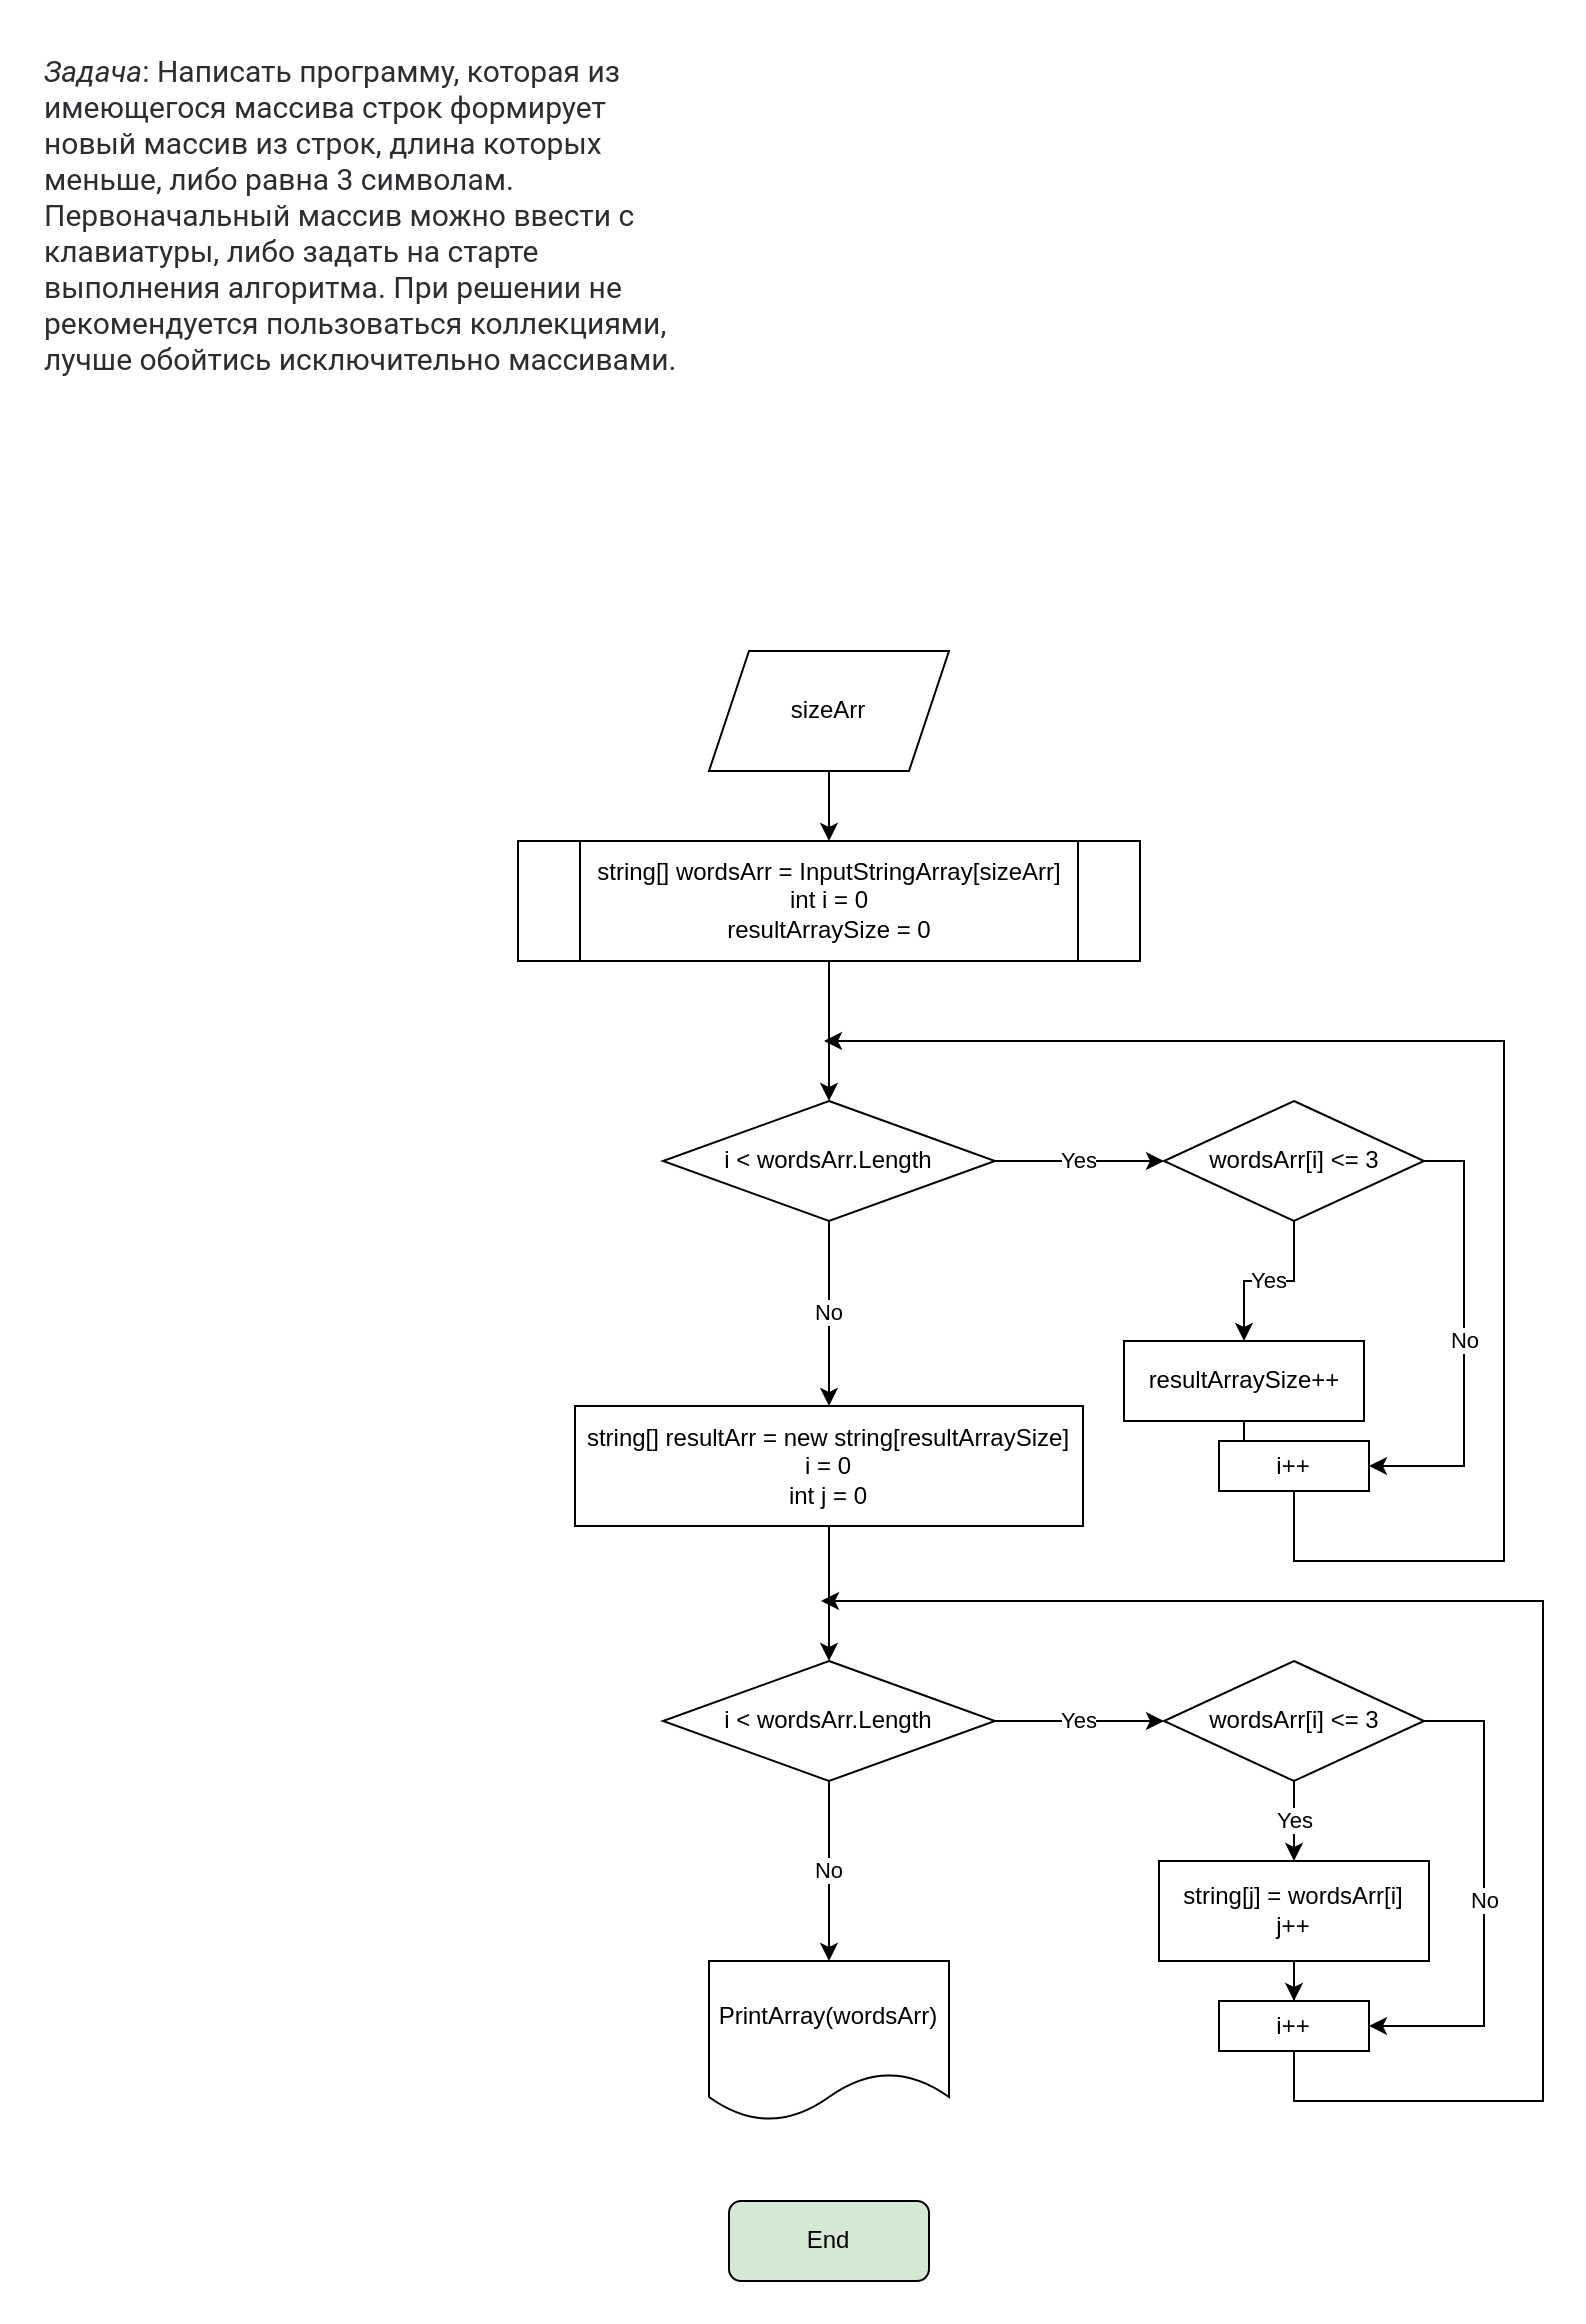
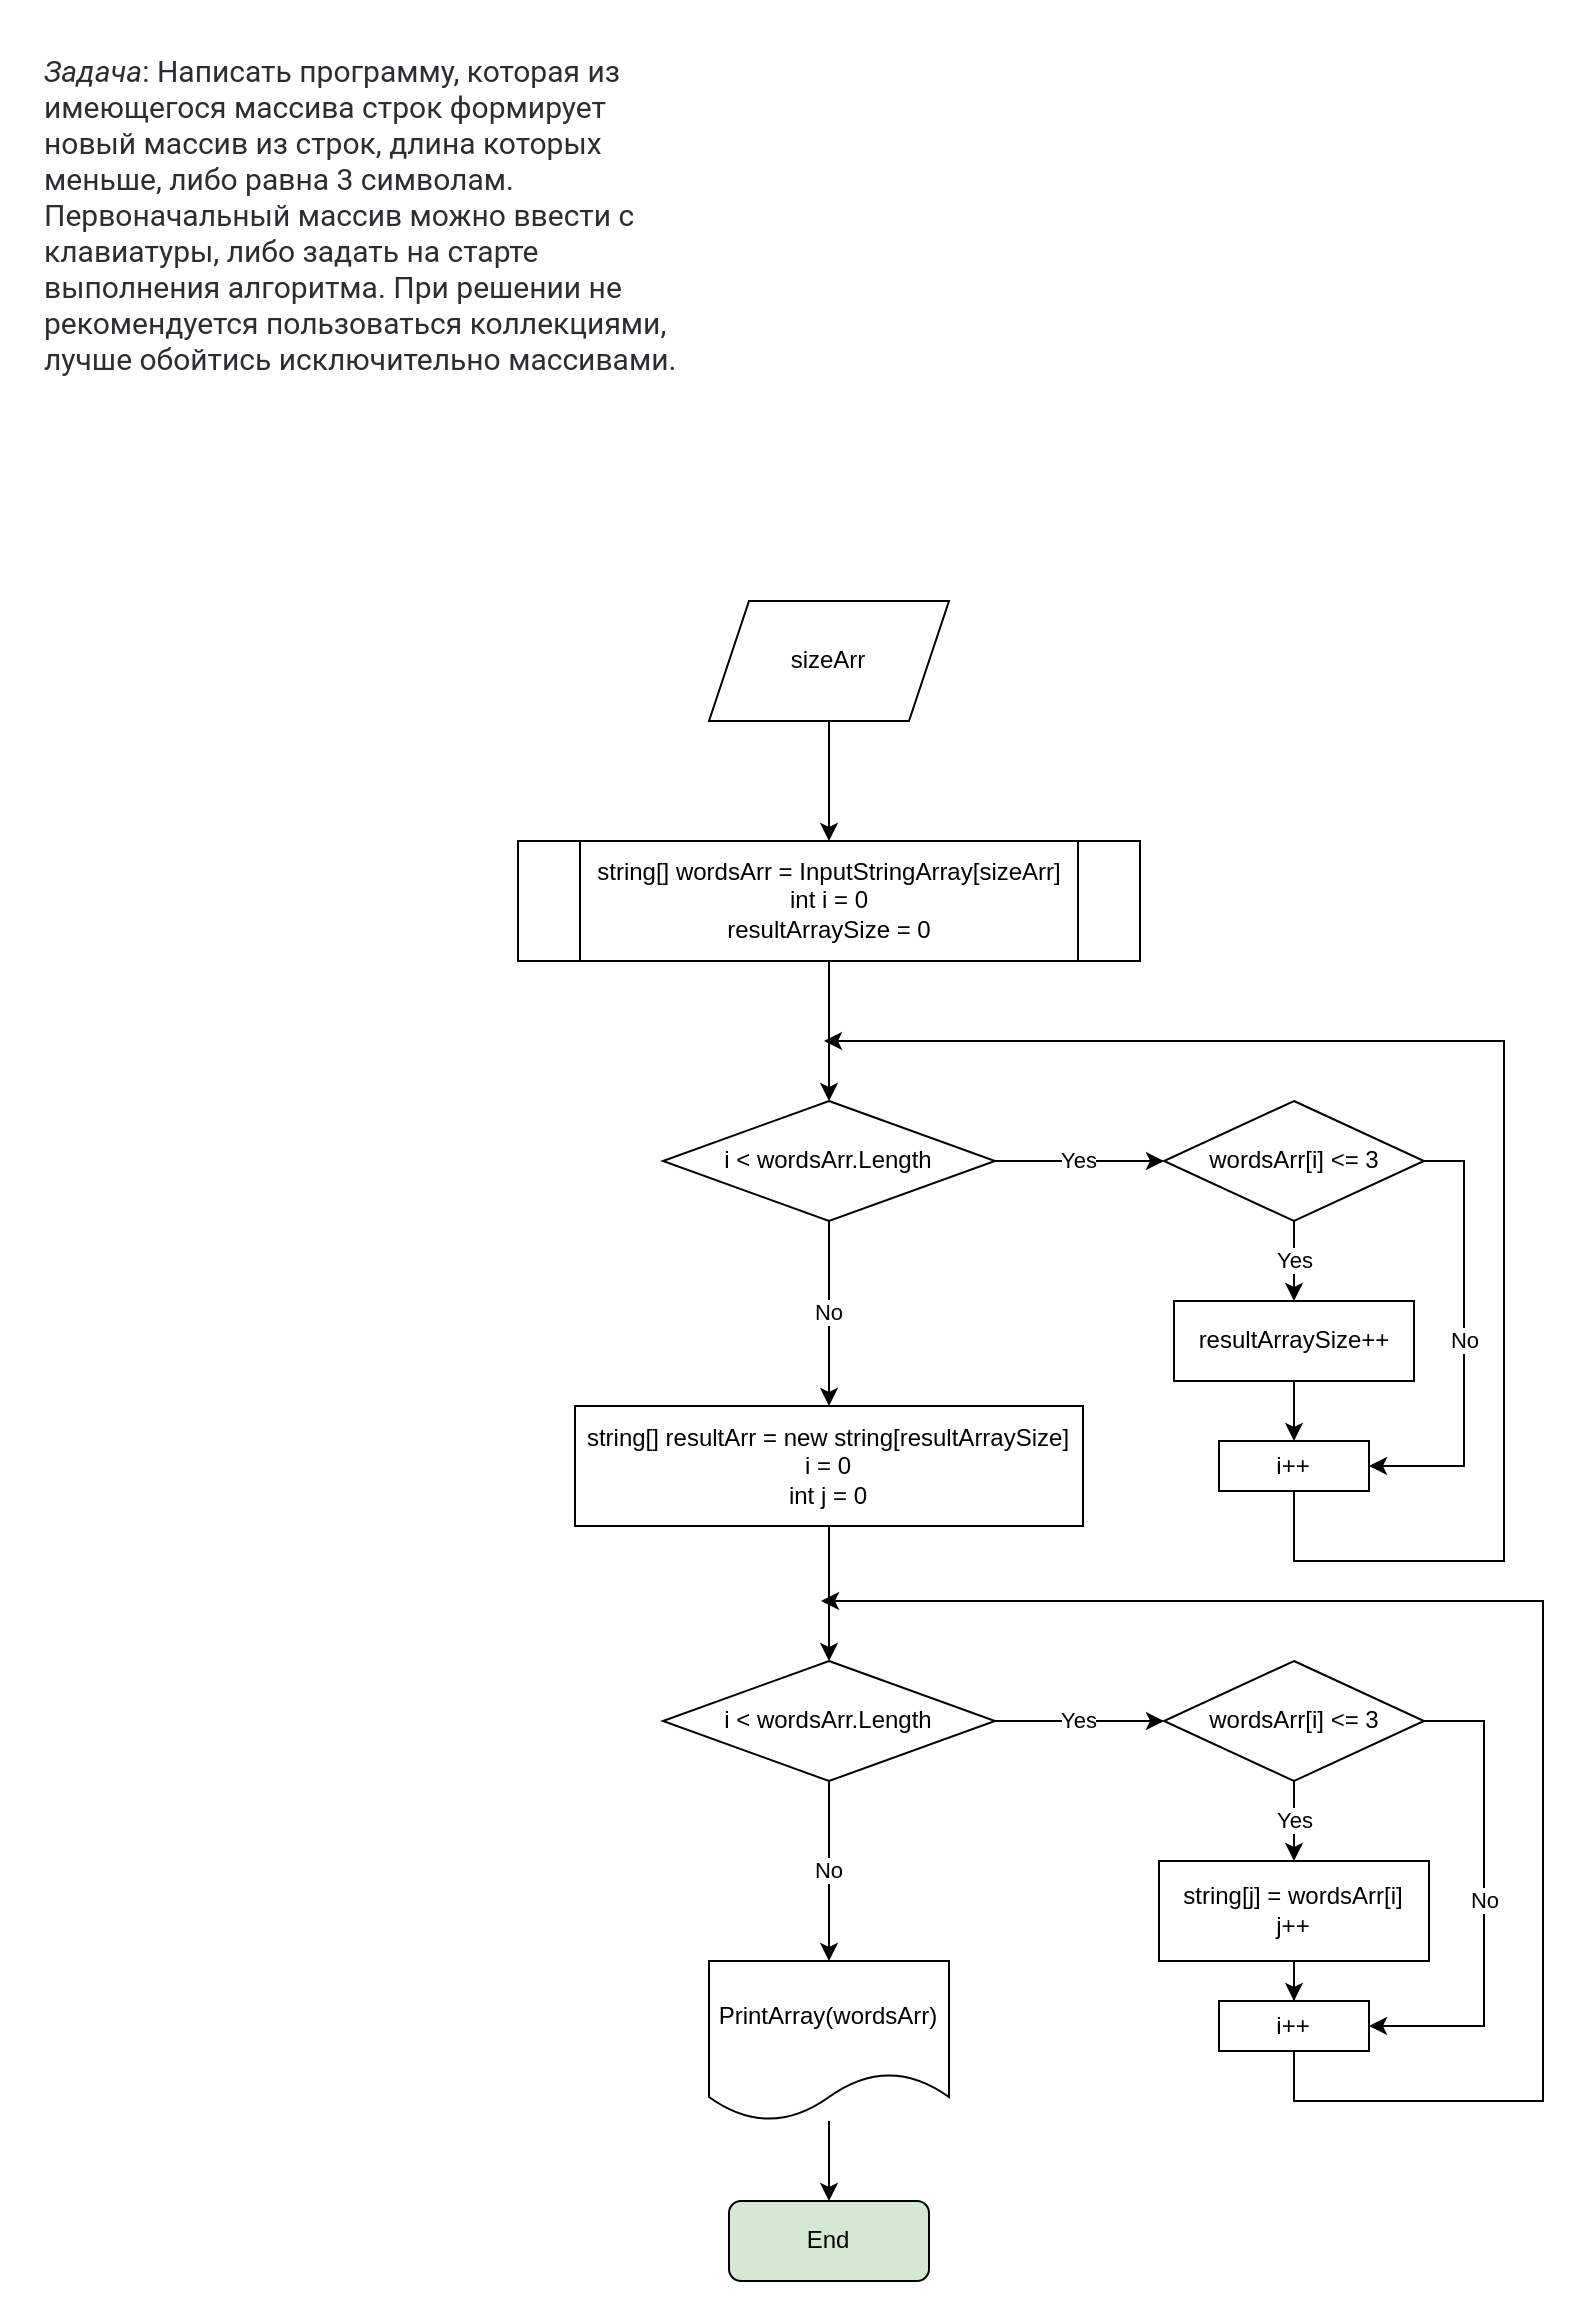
- <mxCell id="28" value="sizeArr" style="shape=parallelogram;perimeter=parallelogramPerimeter;whiteSpace=wrap;html=1;fixedSize=1;" vertex="1" parent="1"><mxGeometry x="354" y="325" width="120" height="60" as="geometry" /></mxCell>
+ <mxCell id="28" value="sizeArr" style="shape=parallelogram;perimeter=parallelogramPerimeter;whiteSpace=wrap;html=1;fixedSize=1;" vertex="1" parent="1"><mxGeometry x="354" y="300" width="120" height="60" as="geometry" /></mxCell>
- <mxCell id="9" value="resultArraySize++" style="rounded=0;whiteSpace=wrap;html=1;" vertex="1" parent="1"><mxGeometry x="561.5" y="670" width="120" height="40" as="geometry" /></mxCell>
+ <mxCell id="9" value="resultArraySize++" style="rounded=0;whiteSpace=wrap;html=1;" vertex="1" parent="1"><mxGeometry x="586.5" y="650" width="120" height="40" as="geometry" /></mxCell>
+ <mxCell id="29" value="" style="edgeStyle=orthogonalEdgeStyle;rounded=0;orthogonalLoop=1;jettySize=auto;html=1;" edge="1" parent="1" source="30" target="31"><mxGeometry relative="1" as="geometry" /></mxCell>
